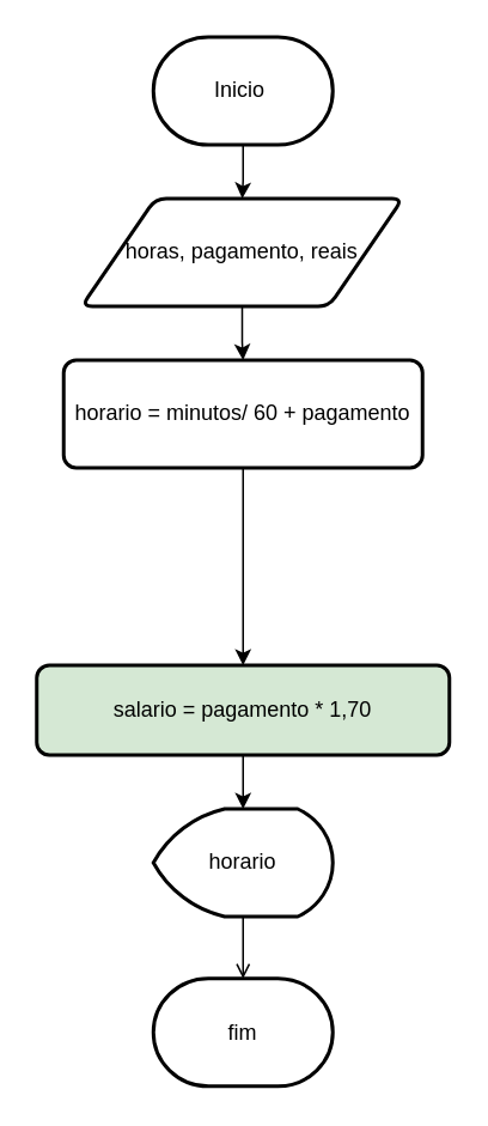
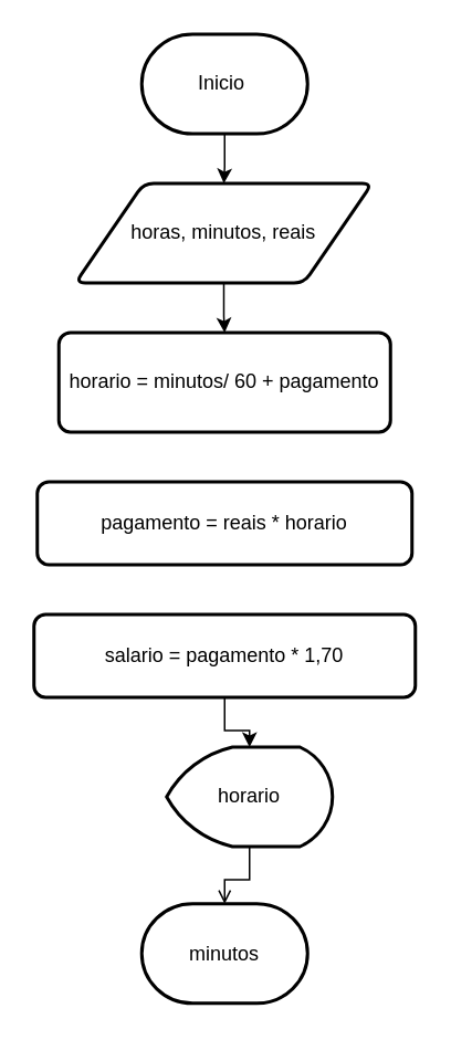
- <mxCell id="5" value="horas, pagamento, reais" style="shape=parallelogram;html=1;strokeWidth=2;perimeter=parallelogramPerimeter;whiteSpace=wrap;rounded=1;arcSize=12;size=0.23;" vertex="1" parent="1"><mxGeometry x="45" y="110" width="179" height="60" as="geometry" /></mxCell>
+ <mxCell id="5" value="horas, minutos, reais" style="shape=parallelogram;html=1;strokeWidth=2;perimeter=parallelogramPerimeter;whiteSpace=wrap;rounded=1;arcSize=12;size=0.23;" vertex="1" parent="1"><mxGeometry x="45" y="110" width="179" height="60" as="geometry" /></mxCell>
- <mxCell id="6" value="" style="edgeStyle=orthogonalEdgeStyle;rounded=0;orthogonalLoop=1;jettySize=auto;html=1;" edge="1" parent="1" source="7" target="13"><mxGeometry relative="1" as="geometry" /></mxCell>
+ <mxCell id="11" value="pagamento = reais * horario" style="rounded=1;whiteSpace=wrap;html=1;absoluteArcSize=1;arcSize=14;strokeWidth=2;" vertex="1" parent="1"><mxGeometry x="22" y="290" width="226" height="50" as="geometry" /></mxCell>
- <mxCell id="13" value="salario = pagamento * 1,70" style="rounded=1;whiteSpace=wrap;html=1;absoluteArcSize=1;arcSize=14;strokeWidth=2;fillColor=#d5e8d4;" vertex="1" parent="1"><mxGeometry x="20" y="370" width="230" height="50" as="geometry" /></mxCell>
+ <mxCell id="13" value="salario = pagamento * 1,70" style="rounded=1;whiteSpace=wrap;html=1;absoluteArcSize=1;arcSize=14;strokeWidth=2;" vertex="1" parent="1"><mxGeometry x="20" y="370" width="230" height="50" as="geometry" /></mxCell>
- <mxCell id="9" value="horario" style="strokeWidth=2;html=1;shape=mxgraph.flowchart.display;whiteSpace=wrap;" vertex="1" parent="1"><mxGeometry x="85" y="450" width="100" height="60" as="geometry" /></mxCell>
+ <mxCell id="9" value="horario" style="strokeWidth=2;html=1;shape=mxgraph.flowchart.display;whiteSpace=wrap;" vertex="1" parent="1"><mxGeometry x="100" y="450" width="100" height="60" as="geometry" /></mxCell>
- <mxCell id="10" value="fim" style="strokeWidth=2;html=1;shape=mxgraph.flowchart.terminator;whiteSpace=wrap;" vertex="1" parent="1"><mxGeometry x="85" y="544.5" width="100" height="60" as="geometry" /></mxCell>
+ <mxCell id="10" value="minutos" style="strokeWidth=2;html=1;shape=mxgraph.flowchart.terminator;whiteSpace=wrap;" vertex="1" parent="1"><mxGeometry x="85" y="544.5" width="100" height="60" as="geometry" /></mxCell>
